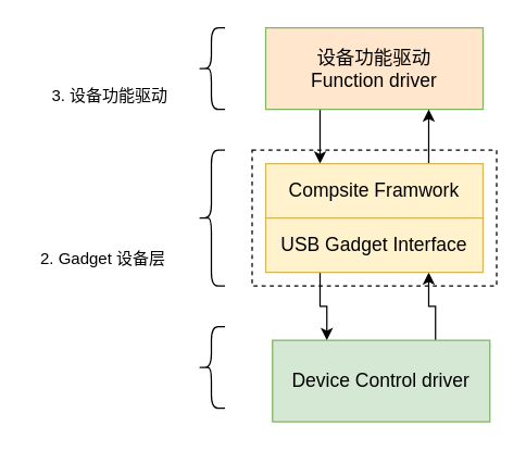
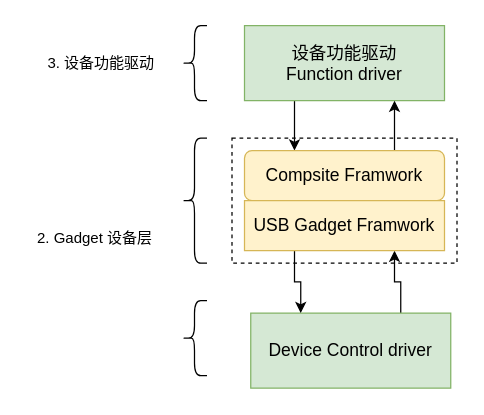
- <mxCell id="3" value="&lt;font style=&quot;font-size: 14px&quot;&gt;设备功能驱动&lt;br&gt;Function driver&lt;br&gt;&lt;/font&gt;" style="rounded=0;whiteSpace=wrap;html=1;fillColor=#ffe6cc;strokeColor=#82b366;" vertex="1" parent="1"><mxGeometry x="195" y="20" width="160" height="60" as="geometry" /></mxCell>
+ <mxCell id="3" value="&lt;font style=&quot;font-size: 14px&quot;&gt;设备功能驱动&lt;br&gt;Function driver&lt;br&gt;&lt;/font&gt;" style="rounded=0;whiteSpace=wrap;html=1;fillColor=#d5e8d4;strokeColor=#82b366;" vertex="1" parent="1"><mxGeometry x="195" y="20" width="160" height="60" as="geometry" /></mxCell>
- <mxCell id="15" value="3. 设备功能驱动" style="text;html=1;align=center;verticalAlign=middle;resizable=0;points=[];autosize=1;strokeColor=none;" vertex="1" parent="1"><mxGeometry x="30" y="60" width="100" height="20" as="geometry" /></mxCell>
+ <mxCell id="15" value="3. 设备功能驱动" style="text;html=1;align=center;verticalAlign=middle;resizable=0;points=[];autosize=1;strokeColor=none;" vertex="1" parent="1"><mxGeometry x="30" y="40" width="100" height="20" as="geometry" /></mxCell>
- <mxCell id="5" value="&lt;font style=&quot;font-size: 14px&quot;&gt;Compsite Framwork&lt;br&gt;&lt;/font&gt;" style="rounded=0;whiteSpace=wrap;html=1;fillColor=#fff2cc;strokeColor=#d6b656;" vertex="1" parent="1"><mxGeometry x="195" y="120" width="160" height="40" as="geometry" /></mxCell>
+ <mxCell id="5" value="&lt;font style=&quot;font-size: 14px&quot;&gt;Compsite Framwork&lt;br&gt;&lt;/font&gt;" style="whiteSpace=wrap;html=1;fillColor=#fff2cc;strokeColor=#d6b656;rounded=1;" vertex="1" parent="1"><mxGeometry x="195" y="120" width="160" height="40" as="geometry" /></mxCell>
- <mxCell id="9" value="&lt;font style=&quot;font-size: 14px&quot;&gt;USB Gadget Interface&lt;br&gt;&lt;/font&gt;" style="rounded=0;whiteSpace=wrap;html=1;fillColor=#fff2cc;strokeColor=#d6b656;" vertex="1" parent="1"><mxGeometry x="195" y="160" width="160" height="40" as="geometry" /></mxCell>
+ <mxCell id="9" value="&lt;font style=&quot;font-size: 14px&quot;&gt;USB Gadget Framwork&lt;br&gt;&lt;/font&gt;" style="rounded=0;whiteSpace=wrap;html=1;fillColor=#fff2cc;strokeColor=#d6b656;" vertex="1" parent="1"><mxGeometry x="195" y="160" width="160" height="40" as="geometry" /></mxCell>
